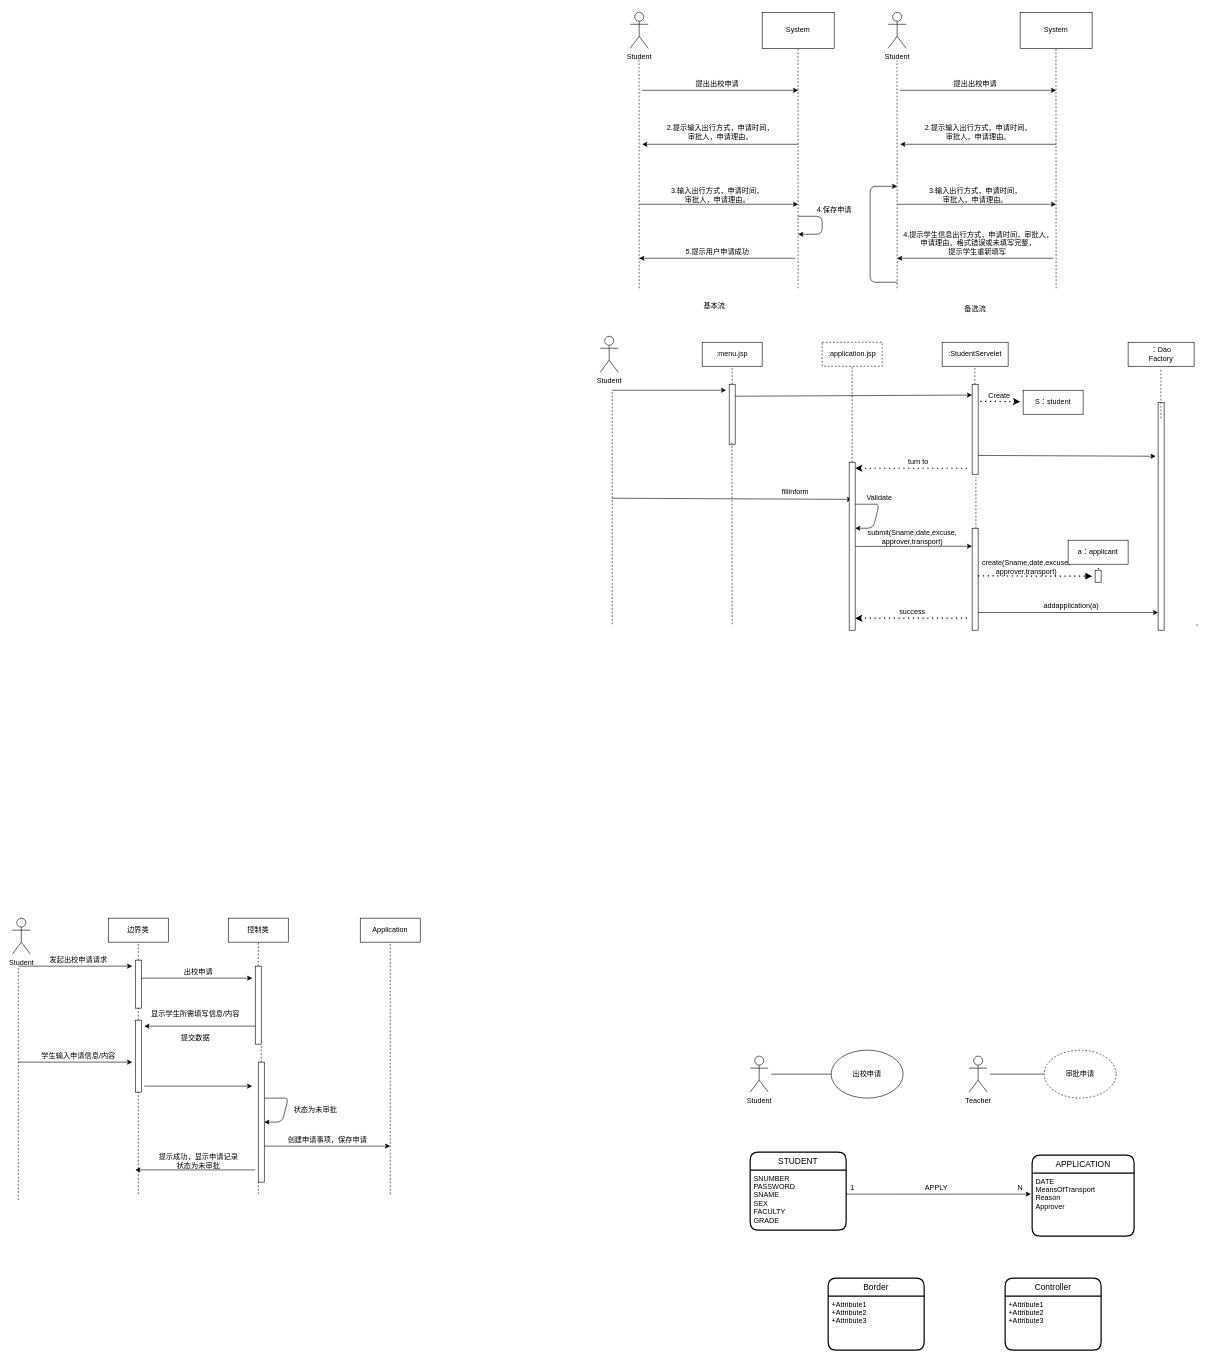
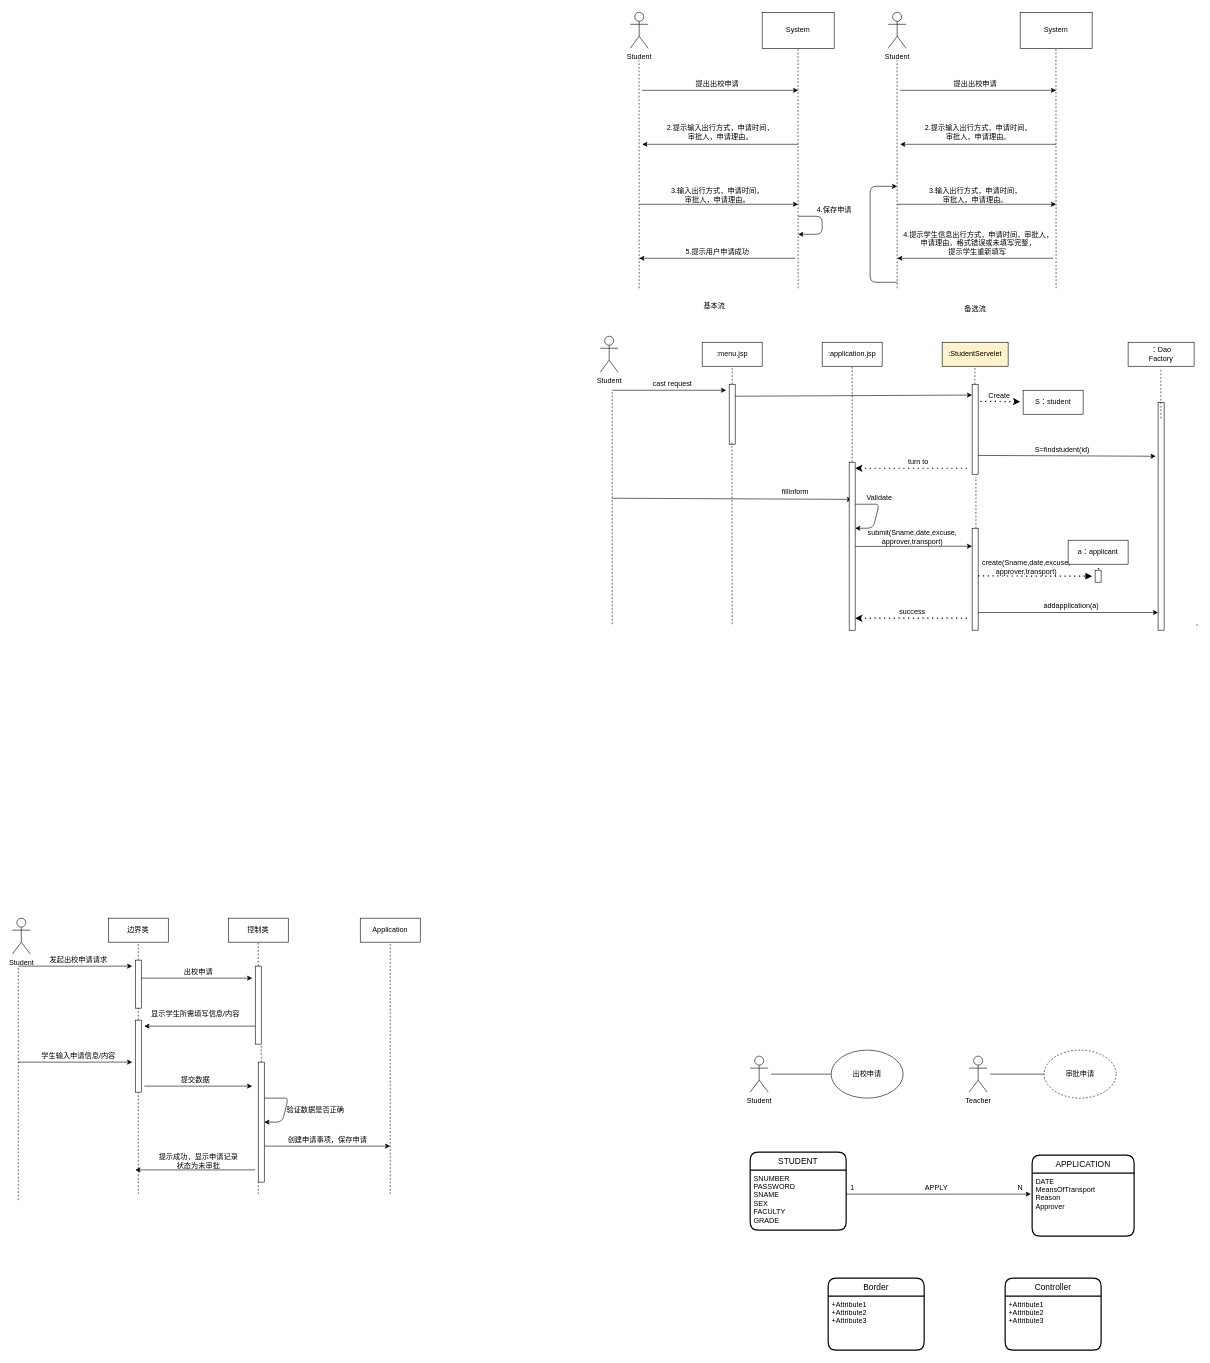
- <mxCell id="36" value=":application.jsp" style="rounded=0;whiteSpace=wrap;html=1;dashed=1;" parent="1" vertex="1"><mxGeometry x="1370" y="570" width="100" height="40" as="geometry" /></mxCell>
+ <mxCell id="36" value=":application.jsp" style="rounded=0;whiteSpace=wrap;html=1;" parent="1" vertex="1"><mxGeometry x="1370" y="570" width="100" height="40" as="geometry" /></mxCell>
- <mxCell id="47" value=":StudentServelet" style="rounded=0;whiteSpace=wrap;html=1;" parent="1" vertex="1"><mxGeometry x="1570" y="570" width="110" height="40" as="geometry" /></mxCell>
+ <mxCell id="47" value=":StudentServelet" style="rounded=0;whiteSpace=wrap;html=1;fillColor=#fff2cc;" parent="1" vertex="1"><mxGeometry x="1570" y="570" width="110" height="40" as="geometry" /></mxCell>
+ <mxCell id="38" value="cast request" style="text;html=1;align=center;verticalAlign=middle;resizable=0;points=[];autosize=1;" parent="1" vertex="1"><mxGeometry x="1080" y="630" width="80" height="20" as="geometry" /></mxCell>
+ <mxCell id="127" value="S=findstudent(id)" style="text;html=1;align=center;verticalAlign=middle;resizable=0;points=[];autosize=1;" parent="1" vertex="1"><mxGeometry x="1715" y="740" width="110" height="20" as="geometry" /></mxCell>
- <mxCell id="95" value="提交数据" style="text;html=1;align=center;verticalAlign=middle;resizable=0;points=[];autosize=1;" parent="1" vertex="1"><mxGeometry x="295" y="1720" width="60" height="20" as="geometry" /></mxCell>
+ <mxCell id="95" value="提交数据" style="text;html=1;align=center;verticalAlign=middle;resizable=0;points=[];autosize=1;" parent="1" vertex="1"><mxGeometry x="295" y="1790" width="60" height="20" as="geometry" /></mxCell>
- <mxCell id="93" value="状态为未审批" style="text;html=1;align=center;verticalAlign=middle;resizable=0;points=[];autosize=1;" parent="1" vertex="1"><mxGeometry x="470" y="1840" width="110" height="20" as="geometry" /></mxCell>
+ <mxCell id="93" value="验证数据是否正确" style="text;html=1;align=center;verticalAlign=middle;resizable=0;points=[];autosize=1;" parent="1" vertex="1"><mxGeometry x="470" y="1840" width="110" height="20" as="geometry" /></mxCell>
